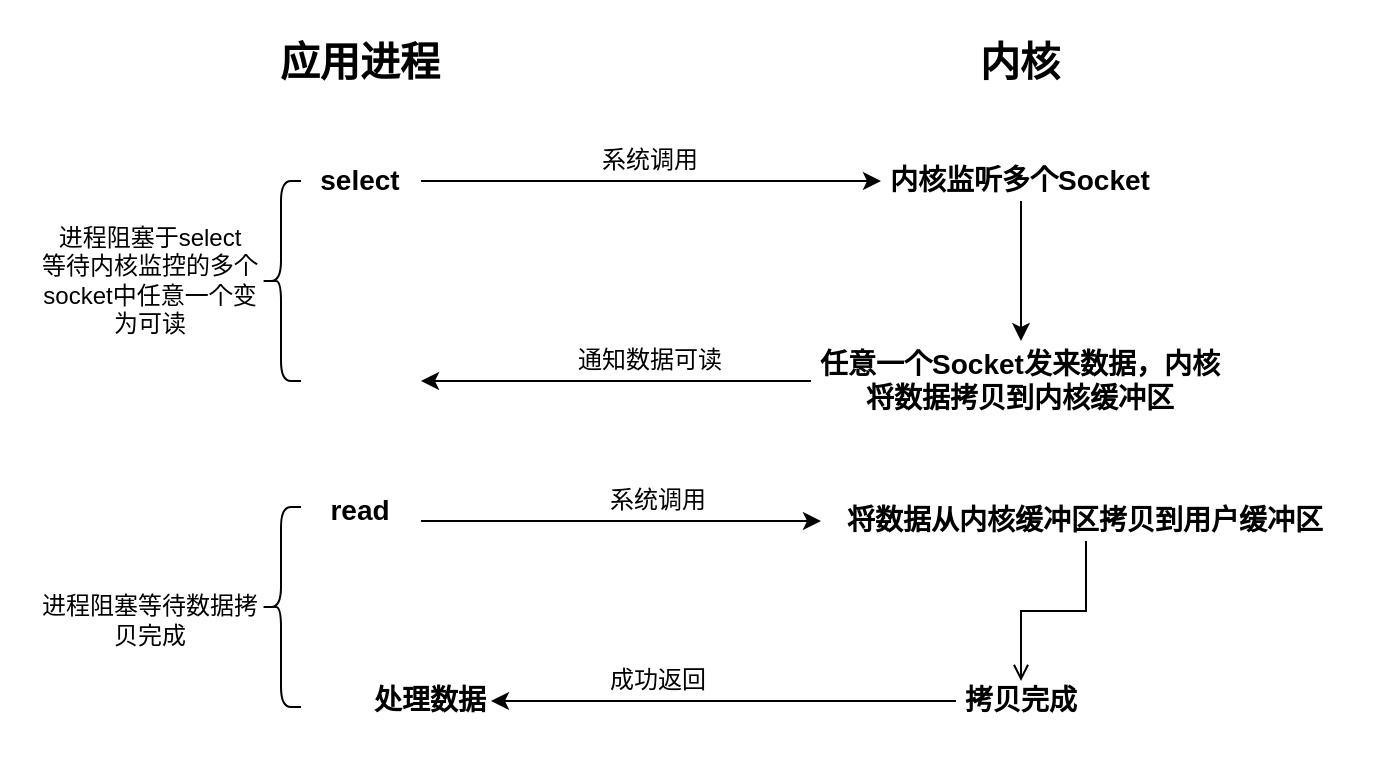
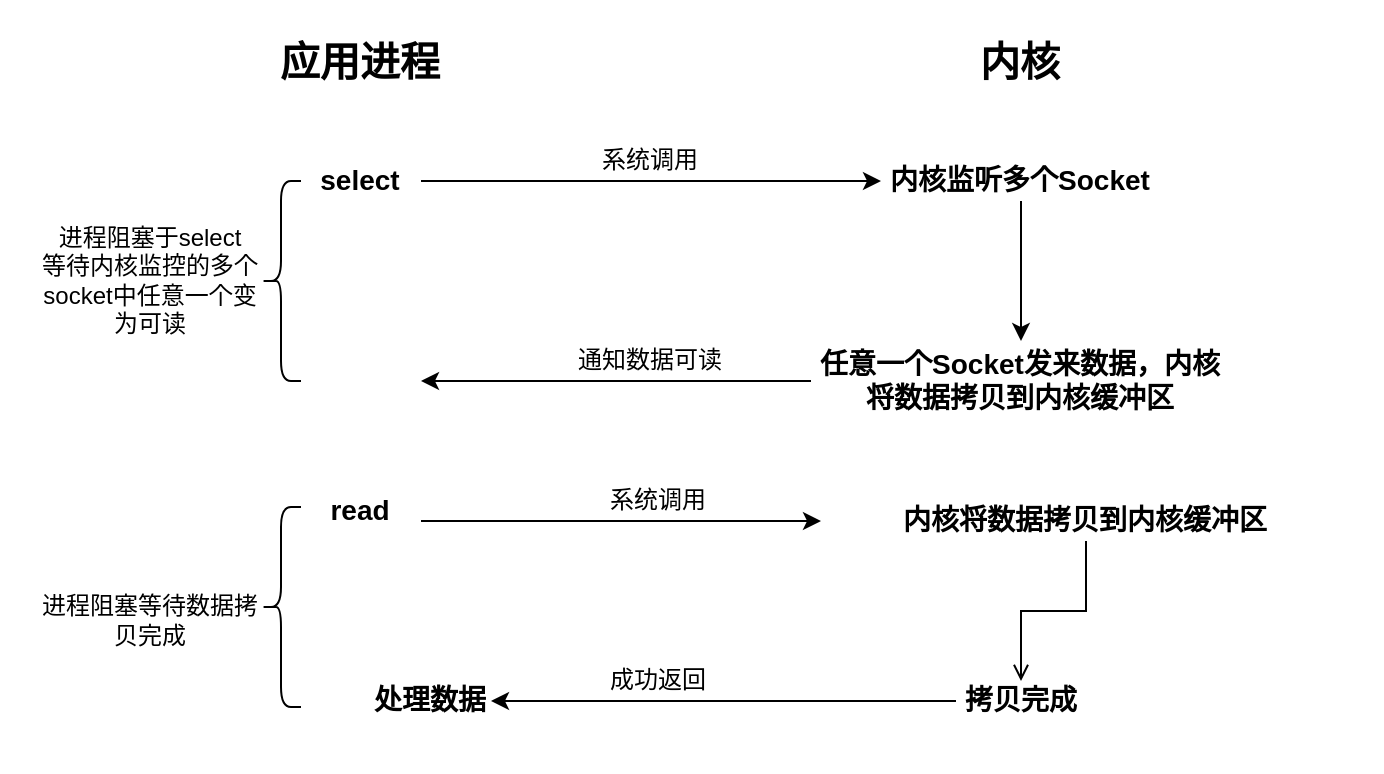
- <mxCell id="16" value="&lt;b&gt;&lt;font style=&quot;font-size: 14px&quot;&gt;将数据从内核缓冲区拷贝到用户缓冲区&lt;br&gt;&lt;/font&gt;&lt;/b&gt;" style="text;html=1;strokeColor=none;fillColor=none;align=center;verticalAlign=middle;whiteSpace=wrap;rounded=0;" vertex="1" parent="1"><mxGeometry x="415" y="250" width="255" height="20" as="geometry" /></mxCell>
+ <mxCell id="16" value="&lt;b&gt;&lt;font style=&quot;font-size: 14px&quot;&gt;内核将数据拷贝到内核缓冲区&lt;br&gt;&lt;/font&gt;&lt;/b&gt;" style="text;html=1;strokeColor=none;fillColor=none;align=center;verticalAlign=middle;whiteSpace=wrap;rounded=0;" vertex="1" parent="1"><mxGeometry x="415" y="250" width="255" height="20" as="geometry" /></mxCell>
